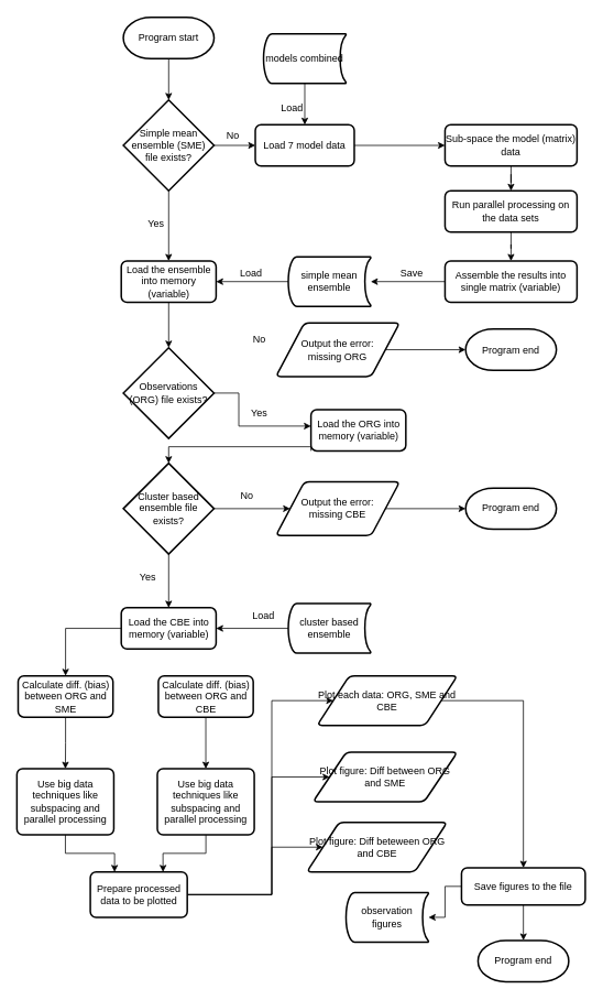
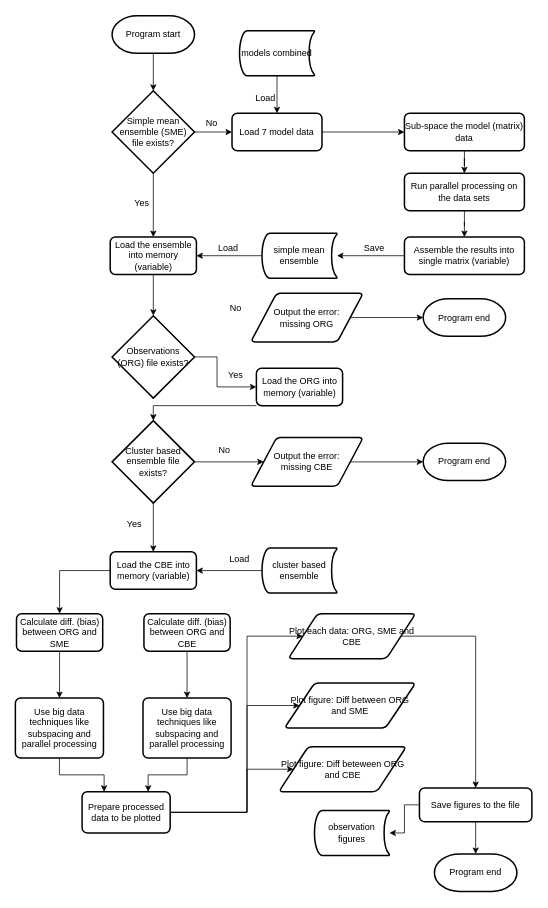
- <mxCell id="59" value="Load the ORG into memory (variable)" style="rounded=1;whiteSpace=wrap;html=1;absoluteArcSize=1;arcSize=14;strokeWidth=2;" vertex="1" parent="1"><mxGeometry x="376.5" y="495" width="115" height="50" as="geometry" /></mxCell>
+ <mxCell id="59" value="Load the ORG into memory (variable)" style="rounded=1;whiteSpace=wrap;html=1;absoluteArcSize=1;arcSize=14;strokeWidth=2;" vertex="1" parent="1"><mxGeometry x="341.5" y="490" width="115" height="50" as="geometry" /></mxCell>
